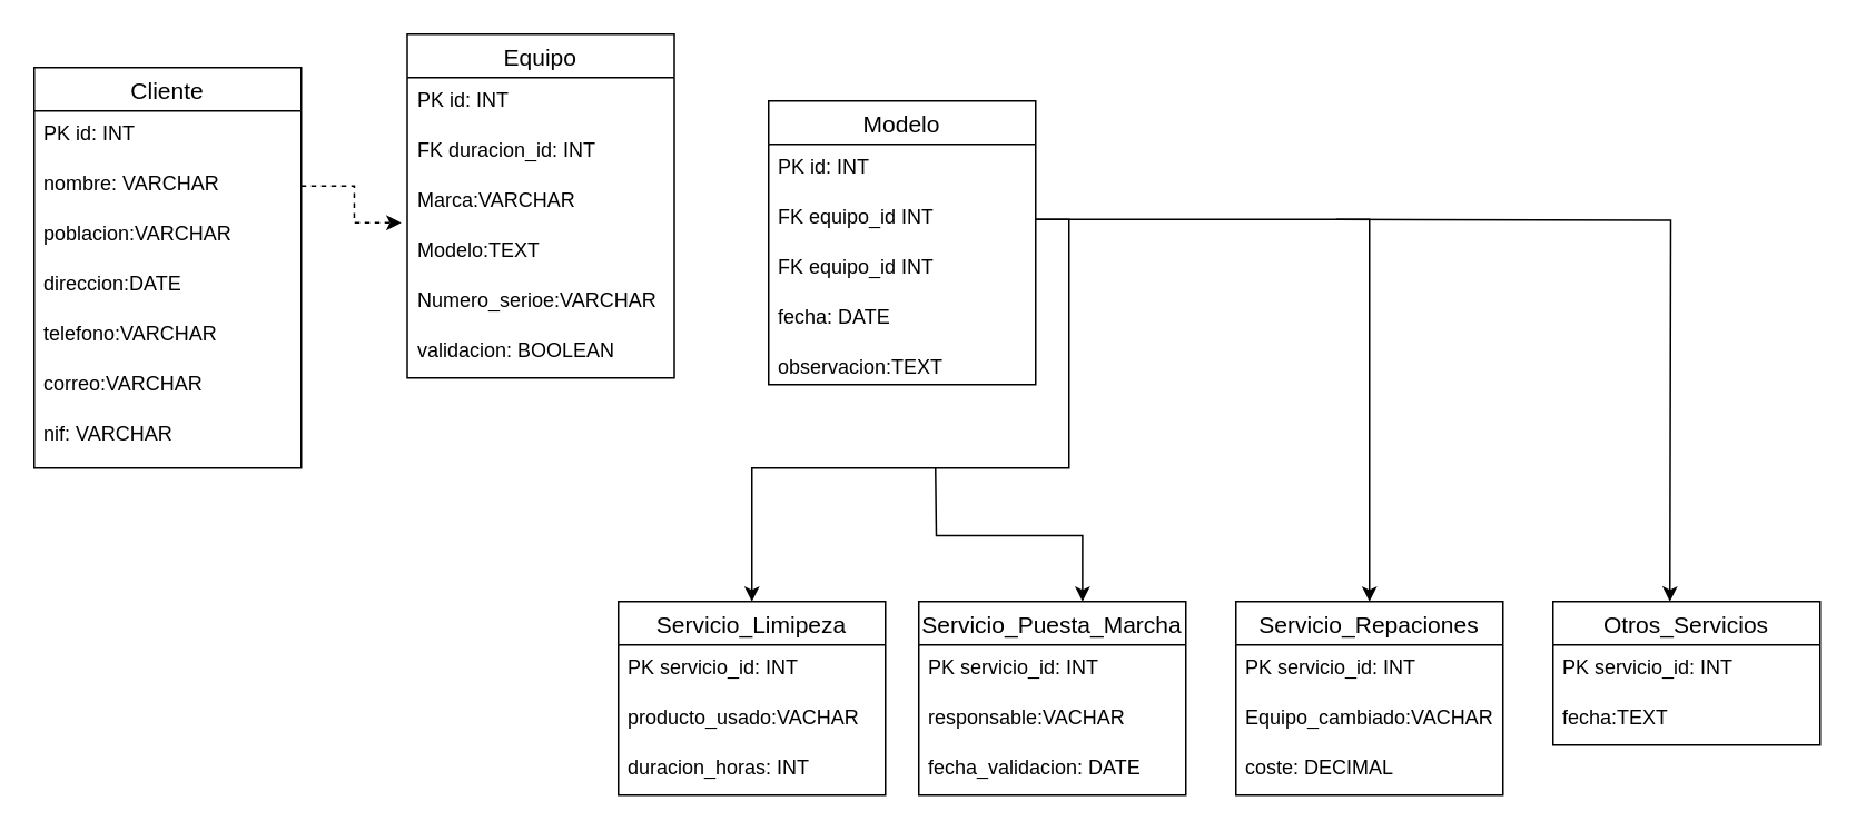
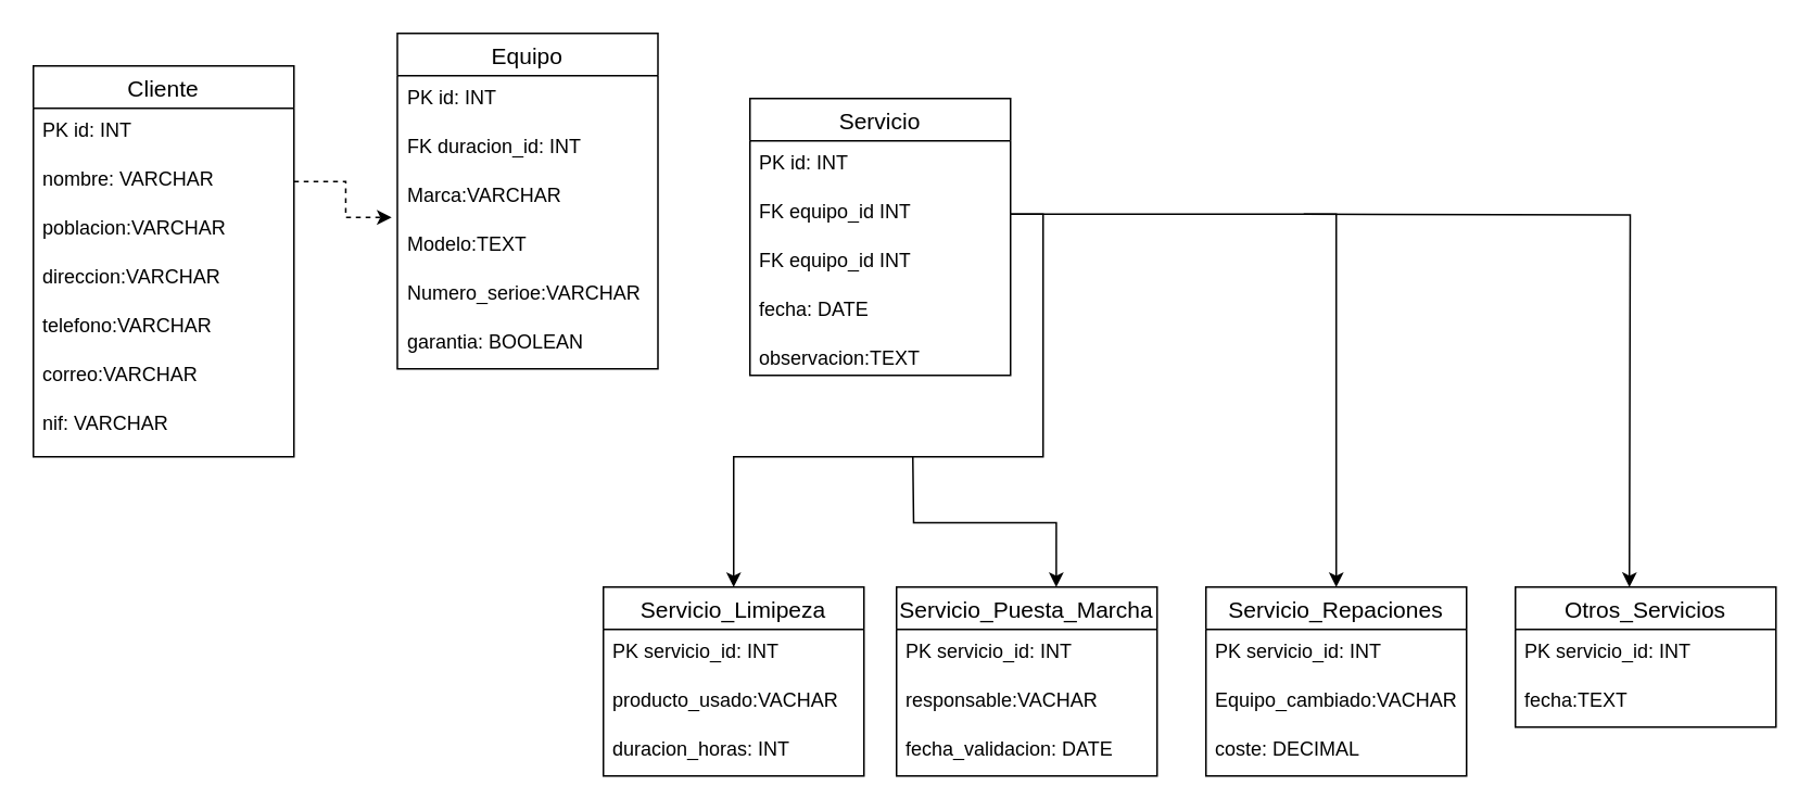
- <mxCell id="17" value="Modelo" style="swimlane;fontStyle=0;childLayout=stackLayout;horizontal=1;startSize=26;horizontalStack=0;resizeParent=1;resizeParentMax=0;resizeLast=0;collapsible=1;marginBottom=0;align=center;fontSize=14;" vertex="1" parent="1"><mxGeometry x="460" y="60" width="160" height="170" as="geometry" /></mxCell>
+ <mxCell id="17" value="Servicio" style="swimlane;fontStyle=0;childLayout=stackLayout;horizontal=1;startSize=26;horizontalStack=0;resizeParent=1;resizeParentMax=0;resizeLast=0;collapsible=1;marginBottom=0;align=center;fontSize=14;" vertex="1" parent="1"><mxGeometry x="460" y="60" width="160" height="170" as="geometry" /></mxCell>
- <mxCell id="6" value="direccion:DATE" style="text;strokeColor=none;fillColor=none;spacingLeft=4;spacingRight=4;overflow=hidden;rotatable=0;points=[[0,0.5],[1,0.5]];portConstraint=eastwest;fontSize=12;whiteSpace=wrap;html=1;" vertex="1" parent="2"><mxGeometry y="116" width="160" height="30" as="geometry" /></mxCell>
+ <mxCell id="6" value="direccion:VARCHAR" style="text;strokeColor=none;fillColor=none;spacingLeft=4;spacingRight=4;overflow=hidden;rotatable=0;points=[[0,0.5],[1,0.5]];portConstraint=eastwest;fontSize=12;whiteSpace=wrap;html=1;" vertex="1" parent="2"><mxGeometry y="116" width="160" height="30" as="geometry" /></mxCell>
- <mxCell id="16" value="validacion: BOOLEAN" style="text;strokeColor=none;fillColor=none;spacingLeft=4;spacingRight=4;overflow=hidden;rotatable=0;points=[[0,0.5],[1,0.5]];portConstraint=eastwest;fontSize=12;whiteSpace=wrap;html=1;" vertex="1" parent="10"><mxGeometry y="176" width="160" height="30" as="geometry" /></mxCell>
+ <mxCell id="16" value="garantia: BOOLEAN" style="text;strokeColor=none;fillColor=none;spacingLeft=4;spacingRight=4;overflow=hidden;rotatable=0;points=[[0,0.5],[1,0.5]];portConstraint=eastwest;fontSize=12;whiteSpace=wrap;html=1;" vertex="1" parent="10"><mxGeometry y="176" width="160" height="30" as="geometry" /></mxCell>
